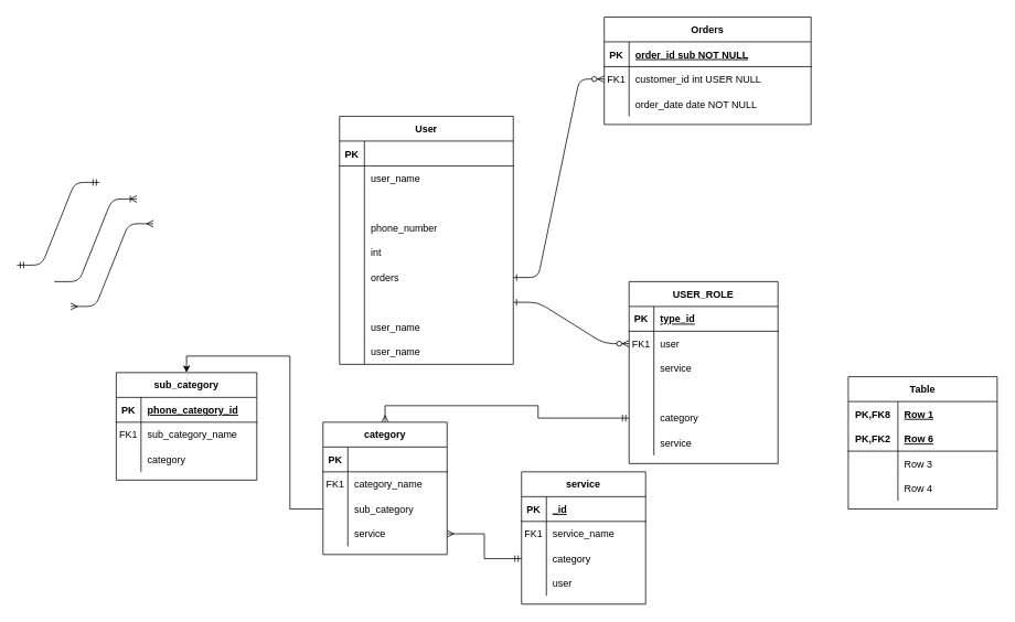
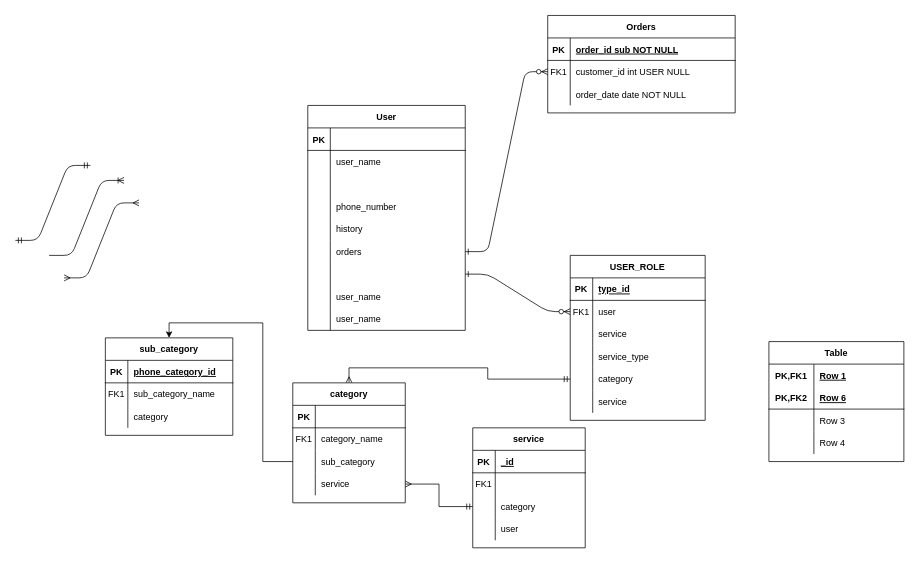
- <mxCell id="64" value="int" style="shape=partialRectangle;overflow=hidden;connectable=0;fillColor=none;top=0;left=0;bottom=0;right=0;align=left;spacingLeft=6;" vertex="1" parent="62"><mxGeometry x="30" width="180" height="30" as="geometry" /></mxCell>
+ <mxCell id="64" value="history" style="shape=partialRectangle;overflow=hidden;connectable=0;fillColor=none;top=0;left=0;bottom=0;right=0;align=left;spacingLeft=6;" vertex="1" parent="62"><mxGeometry x="30" width="180" height="30" as="geometry" /></mxCell>
+ <mxCell id="43" value="service_type" style="shape=partialRectangle;overflow=hidden;connectable=0;fillColor=none;top=0;left=0;bottom=0;right=0;align=left;spacingLeft=6;" vertex="1" parent="41"><mxGeometry x="30" width="150" height="30" as="geometry" /></mxCell>
- <mxCell id="16" value="PK,FK8" style="shape=partialRectangle;connectable=0;fillColor=none;top=0;left=0;bottom=0;right=0;fontStyle=1;overflow=hidden;" vertex="1" parent="15"><mxGeometry width="60" height="30" as="geometry" /></mxCell>
+ <mxCell id="16" value="PK,FK1" style="shape=partialRectangle;connectable=0;fillColor=none;top=0;left=0;bottom=0;right=0;fontStyle=1;overflow=hidden;" vertex="1" parent="15"><mxGeometry width="60" height="30" as="geometry" /></mxCell>
- <mxCell id="104" value="service_name" style="shape=partialRectangle;overflow=hidden;connectable=0;fillColor=none;top=0;left=0;bottom=0;right=0;align=left;spacingLeft=6;" vertex="1" parent="102"><mxGeometry x="30" width="120" height="30" as="geometry" /></mxCell>
